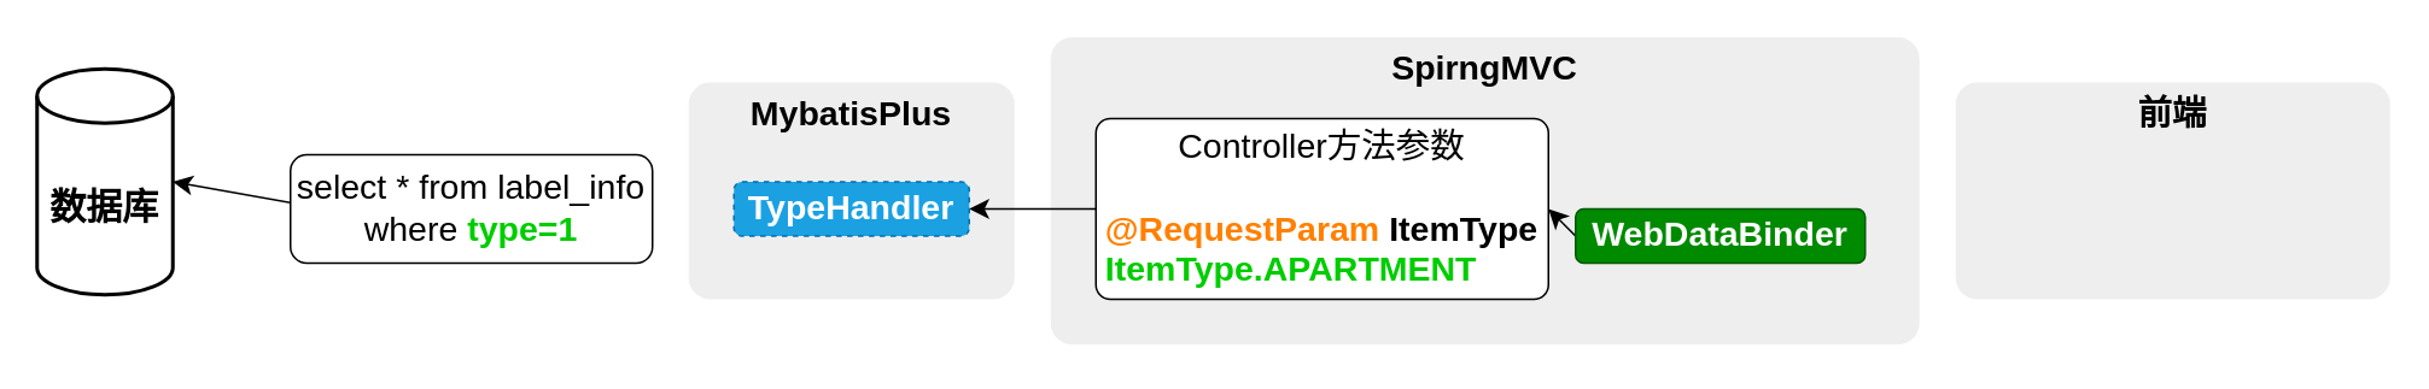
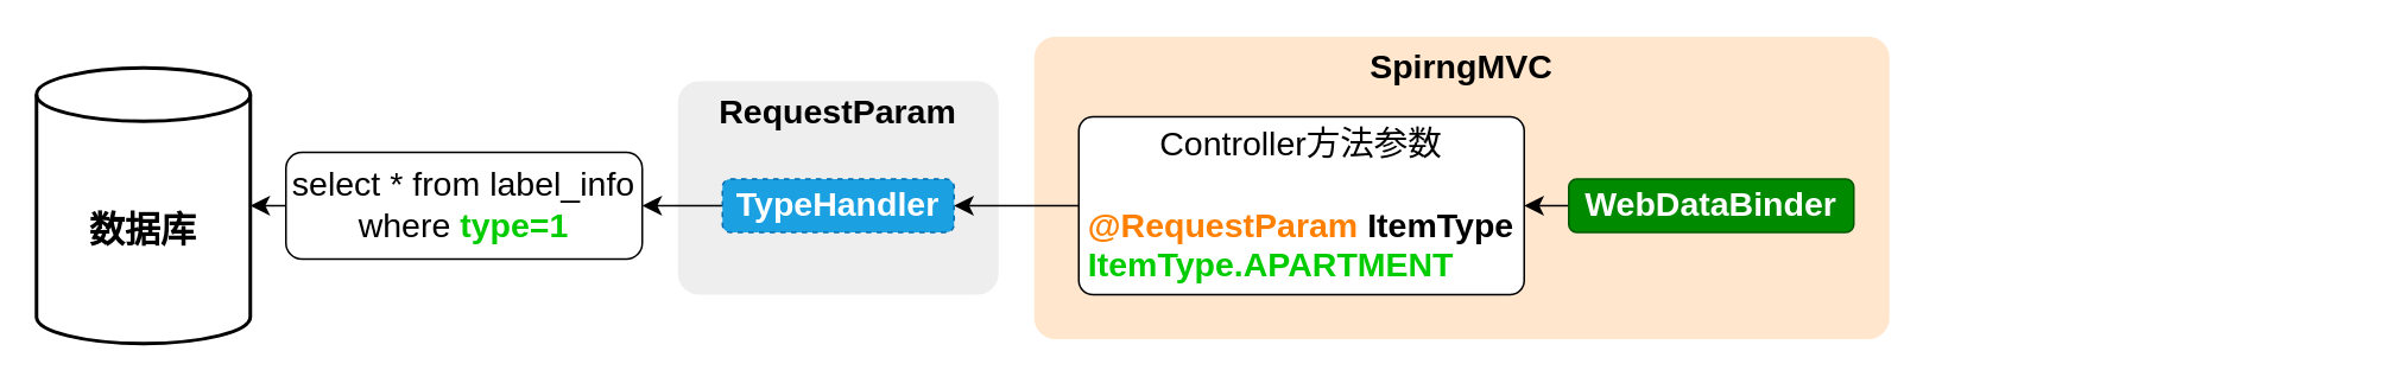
- <mxCell id="3" value="SpirngMVC" style="rounded=1;whiteSpace=wrap;html=1;fontSize=19;verticalAlign=top;fillColor=#eeeeee;strokeColor=none;arcSize=7;fontStyle=1" parent="1" vertex="1"><mxGeometry x="580" y="20" width="480" height="170" as="geometry" /></mxCell>
+ <mxCell id="3" value="SpirngMVC" style="rounded=1;whiteSpace=wrap;html=1;fontSize=19;verticalAlign=top;fillColor=#ffe6cc;strokeColor=none;arcSize=7;fontStyle=1;" parent="1" vertex="1"><mxGeometry x="580" y="20" width="480" height="170" as="geometry" /></mxCell>
- <mxCell id="2" value="MybatisPlus" style="rounded=1;whiteSpace=wrap;html=1;fontSize=19;verticalAlign=top;fillColor=#eeeeee;strokeColor=none;arcSize=10;fontStyle=1" parent="1" vertex="1"><mxGeometry x="380" y="45" width="180" height="120" as="geometry" /></mxCell>
+ <mxCell id="2" value="RequestParam" style="rounded=1;whiteSpace=wrap;html=1;fontSize=19;verticalAlign=top;fillColor=#eeeeee;strokeColor=none;arcSize=10;fontStyle=1" parent="1" vertex="1"><mxGeometry x="380" y="45" width="180" height="120" as="geometry" /></mxCell>
- <mxCell id="9" value="数据库" style="shape=cylinder3;whiteSpace=wrap;html=1;boundedLbl=1;backgroundOutline=1;size=15;fontSize=20;strokeWidth=2;fontStyle=1" parent="1" vertex="1"><mxGeometry x="20" y="37.5" width="75" height="125" as="geometry" /></mxCell>
+ <mxCell id="9" value="数据库" style="shape=cylinder3;whiteSpace=wrap;html=1;boundedLbl=1;backgroundOutline=1;size=15;fontSize=20;strokeWidth=2;fontStyle=1" parent="1" vertex="1"><mxGeometry x="20" y="37.5" width="120" height="155" as="geometry" /></mxCell>
- <mxCell id="4" value="前端" style="rounded=1;whiteSpace=wrap;html=1;fontSize=19;verticalAlign=top;fillColor=#eeeeee;strokeColor=none;arcSize=10;fontStyle=1" parent="1" vertex="1"><mxGeometry x="1080" y="45" width="240" height="120" as="geometry" /></mxCell>
+ <mxCell id="10" style="edgeStyle=none;curved=1;rounded=0;orthogonalLoop=1;jettySize=auto;html=1;exitX=0;exitY=0.5;exitDx=0;exitDy=0;fontSize=12;startSize=8;endSize=8;entryX=1;entryY=0.5;entryDx=0;entryDy=0;" parent="1" source="11" target="13" edge="1"><mxGeometry relative="1" as="geometry"><mxPoint x="320" y="115" as="targetPoint" /></mxGeometry></mxCell>
- <mxCell id="6" value="WebDataBinder" style="rounded=1;whiteSpace=wrap;html=1;fontSize=19;fillColor=#008a00;fontColor=#ffffff;strokeColor=#005700;fontStyle=1" parent="1" vertex="1"><mxGeometry x="870" y="115" width="160" height="30" as="geometry" /></mxCell>
+ <mxCell id="6" value="WebDataBinder" style="rounded=1;whiteSpace=wrap;html=1;fontSize=19;fillColor=#008a00;fontColor=#ffffff;strokeColor=#005700;fontStyle=1" parent="1" vertex="1"><mxGeometry x="880" y="100" width="160" height="30" as="geometry" /></mxCell>
